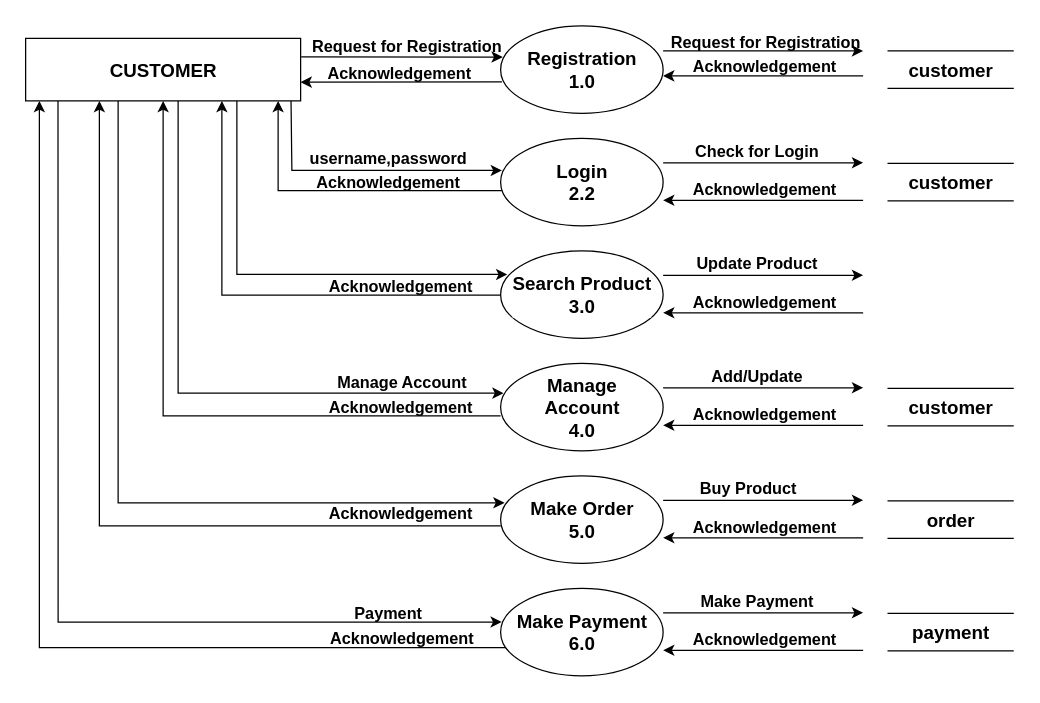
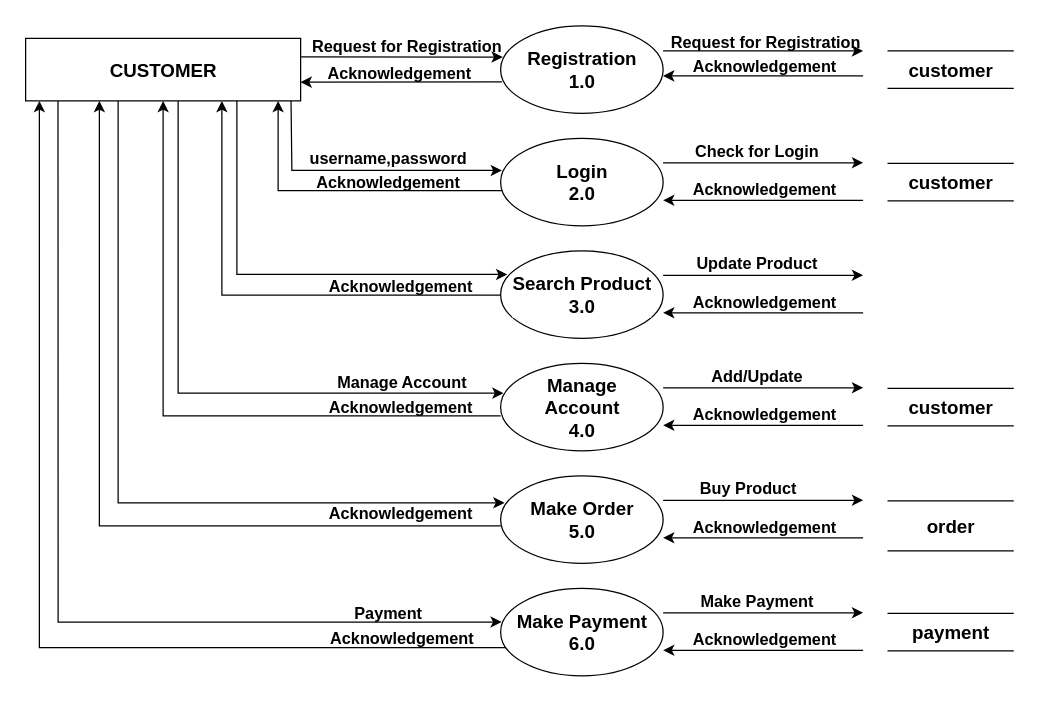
- <mxCell id="20" value="Login&lt;br&gt;2.2" style="shape=ellipse;html=1;dashed=0;whitespace=wrap;perimeter=ellipsePerimeter;labelBackgroundColor=#FFFFFF;fontSize=15;fontColor=#000000;strokeColor=#000000;fillColor=#FFFFFF;fontStyle=1" parent="1" vertex="1"><mxGeometry x="400" y="110" width="130" height="70" as="geometry" /></mxCell>
+ <mxCell id="20" value="Login&lt;br&gt;2.0" style="shape=ellipse;html=1;dashed=0;whitespace=wrap;perimeter=ellipsePerimeter;labelBackgroundColor=#FFFFFF;fontSize=15;fontColor=#000000;strokeColor=#000000;fillColor=#FFFFFF;fontStyle=1" parent="1" vertex="1"><mxGeometry x="400" y="110" width="130" height="70" as="geometry" /></mxCell>
- <mxCell id="36" value="&lt;b&gt;order&lt;/b&gt;" style="html=1;dashed=0;whitespace=wrap;shape=partialRectangle;right=0;left=0;labelBackgroundColor=none;fontSize=15;fontColor=#000000;strokeColor=#000000;fillColor=#FFFFFF;" parent="1" vertex="1"><mxGeometry x="710" y="400" width="100" height="30" as="geometry" /></mxCell>
+ <mxCell id="36" value="&lt;b&gt;order&lt;/b&gt;" style="html=1;dashed=0;whitespace=wrap;shape=partialRectangle;right=0;left=0;labelBackgroundColor=none;fontSize=15;fontColor=#000000;strokeColor=#000000;fillColor=#FFFFFF;" parent="1" vertex="1"><mxGeometry x="710" y="400" width="100" height="40" as="geometry" /></mxCell>
